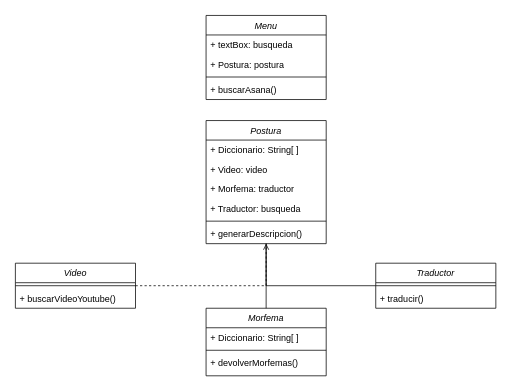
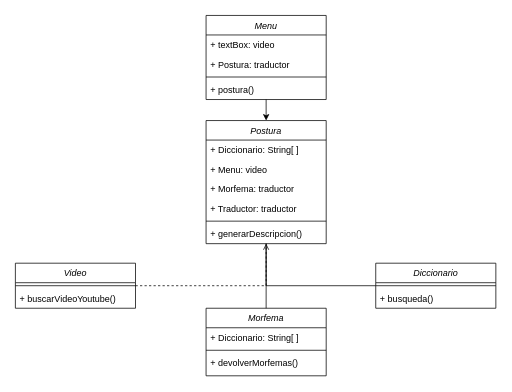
- <mxCell id="9" value="+ textBox: busqueda" style="text;align=left;verticalAlign=top;spacingLeft=4;spacingRight=4;overflow=hidden;rotatable=0;points=[[0,0.5],[1,0.5]];portConstraint=eastwest;" vertex="1" parent="8"><mxGeometry y="26" width="160" height="26" as="geometry" /></mxCell>
+ <mxCell id="9" value="+ textBox: video" style="text;align=left;verticalAlign=top;spacingLeft=4;spacingRight=4;overflow=hidden;rotatable=0;points=[[0,0.5],[1,0.5]];portConstraint=eastwest;" vertex="1" parent="8"><mxGeometry y="26" width="160" height="26" as="geometry" /></mxCell>
- <mxCell id="10" value="+ Postura: postura" style="text;align=left;verticalAlign=top;spacingLeft=4;spacingRight=4;overflow=hidden;rotatable=0;points=[[0,0.5],[1,0.5]];portConstraint=eastwest;rounded=0;shadow=0;html=0;" vertex="1" parent="8"><mxGeometry y="52" width="160" height="26" as="geometry" /></mxCell>
+ <mxCell id="10" value="+ Postura: traductor" style="text;align=left;verticalAlign=top;spacingLeft=4;spacingRight=4;overflow=hidden;rotatable=0;points=[[0,0.5],[1,0.5]];portConstraint=eastwest;rounded=0;shadow=0;html=0;" vertex="1" parent="8"><mxGeometry y="52" width="160" height="26" as="geometry" /></mxCell>
- <mxCell id="12" value="+ buscarAsana()" style="text;align=left;verticalAlign=top;spacingLeft=4;spacingRight=4;overflow=hidden;rotatable=0;points=[[0,0.5],[1,0.5]];portConstraint=eastwest;" vertex="1" parent="8"><mxGeometry y="86" width="160" height="26" as="geometry" /></mxCell>
+ <mxCell id="12" value="+ postura()" style="text;align=left;verticalAlign=top;spacingLeft=4;spacingRight=4;overflow=hidden;rotatable=0;points=[[0,0.5],[1,0.5]];portConstraint=eastwest;" vertex="1" parent="8"><mxGeometry y="86" width="160" height="26" as="geometry" /></mxCell>
+ <mxCell id="24" value="" style="endArrow=classic;html=1;rounded=0;" edge="1" parent="1" source="8" target="13"><mxGeometry width="50" height="50" relative="1" as="geometry"><mxPoint x="330" y="290" as="sourcePoint" /><mxPoint x="380" y="240" as="targetPoint" /></mxGeometry></mxCell>
- <mxCell id="15" value="+ Video: video" style="text;align=left;verticalAlign=top;spacingLeft=4;spacingRight=4;overflow=hidden;rotatable=0;points=[[0,0.5],[1,0.5]];portConstraint=eastwest;rounded=0;shadow=0;html=0;" vertex="1" parent="13"><mxGeometry y="52" width="160" height="26" as="geometry" /></mxCell>
+ <mxCell id="15" value="+ Menu: video" style="text;align=left;verticalAlign=top;spacingLeft=4;spacingRight=4;overflow=hidden;rotatable=0;points=[[0,0.5],[1,0.5]];portConstraint=eastwest;rounded=0;shadow=0;html=0;" vertex="1" parent="13"><mxGeometry y="52" width="160" height="26" as="geometry" /></mxCell>
- <mxCell id="17" value="+ Traductor: busqueda" style="text;align=left;verticalAlign=top;spacingLeft=4;spacingRight=4;overflow=hidden;rotatable=0;points=[[0,0.5],[1,0.5]];portConstraint=eastwest;rounded=0;shadow=0;html=0;" vertex="1" parent="13"><mxGeometry y="104" width="160" height="26" as="geometry" /></mxCell>
+ <mxCell id="17" value="+ Traductor: traductor" style="text;align=left;verticalAlign=top;spacingLeft=4;spacingRight=4;overflow=hidden;rotatable=0;points=[[0,0.5],[1,0.5]];portConstraint=eastwest;rounded=0;shadow=0;html=0;" vertex="1" parent="13"><mxGeometry y="104" width="160" height="26" as="geometry" /></mxCell>
- <mxCell id="5" value="Traductor" style="swimlane;fontStyle=2;align=center;verticalAlign=top;childLayout=stackLayout;horizontal=1;startSize=26;horizontalStack=0;resizeParent=1;resizeLast=0;collapsible=1;marginBottom=0;rounded=0;shadow=0;strokeWidth=1;" vertex="1" parent="1"><mxGeometry x="500" y="350" width="160" height="60" as="geometry"><mxRectangle x="230" y="140" width="160" height="26" as="alternateBounds" /></mxGeometry></mxCell>
+ <mxCell id="5" value="Diccionario" style="swimlane;fontStyle=2;align=center;verticalAlign=top;childLayout=stackLayout;horizontal=1;startSize=26;horizontalStack=0;resizeParent=1;resizeLast=0;collapsible=1;marginBottom=0;rounded=0;shadow=0;strokeWidth=1;" vertex="1" parent="1"><mxGeometry x="500" y="350" width="160" height="60" as="geometry"><mxRectangle x="230" y="140" width="160" height="26" as="alternateBounds" /></mxGeometry></mxCell>
- <mxCell id="7" value="+ traducir()" style="text;align=left;verticalAlign=top;spacingLeft=4;spacingRight=4;overflow=hidden;rotatable=0;points=[[0,0.5],[1,0.5]];portConstraint=eastwest;" vertex="1" parent="5"><mxGeometry y="34" width="160" height="26" as="geometry" /></mxCell>
+ <mxCell id="7" value="+ busqueda()" style="text;align=left;verticalAlign=top;spacingLeft=4;spacingRight=4;overflow=hidden;rotatable=0;points=[[0,0.5],[1,0.5]];portConstraint=eastwest;" vertex="1" parent="5"><mxGeometry y="34" width="160" height="26" as="geometry" /></mxCell>
